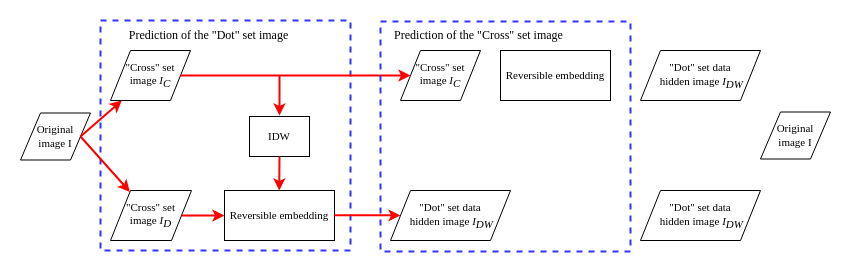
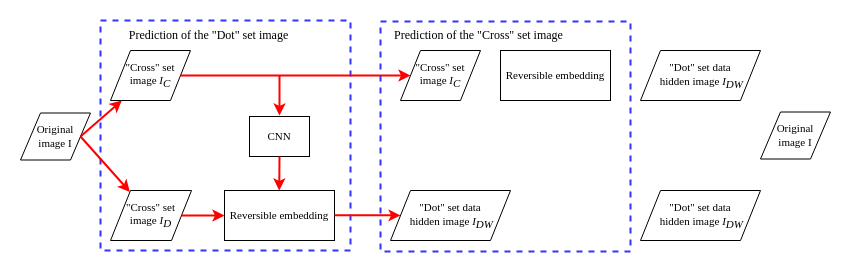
- <mxCell id="5" value="IDW" style="rounded=0;whiteSpace=wrap;html=1;sketch=0;fontFamily=Times New Roman;fontSize=11;fontColor=#000000;strokeColor=#000000;strokeWidth=1;fillColor=#FFFFFF;" vertex="1" parent="1"><mxGeometry x="249" y="116" width="60" height="40" as="geometry" /></mxCell>
+ <mxCell id="5" value="CNN" style="rounded=0;whiteSpace=wrap;html=1;sketch=0;fontFamily=Times New Roman;fontSize=11;fontColor=#000000;strokeColor=#000000;strokeWidth=1;fillColor=#FFFFFF;" vertex="1" parent="1"><mxGeometry x="249" y="116" width="60" height="40" as="geometry" /></mxCell>
